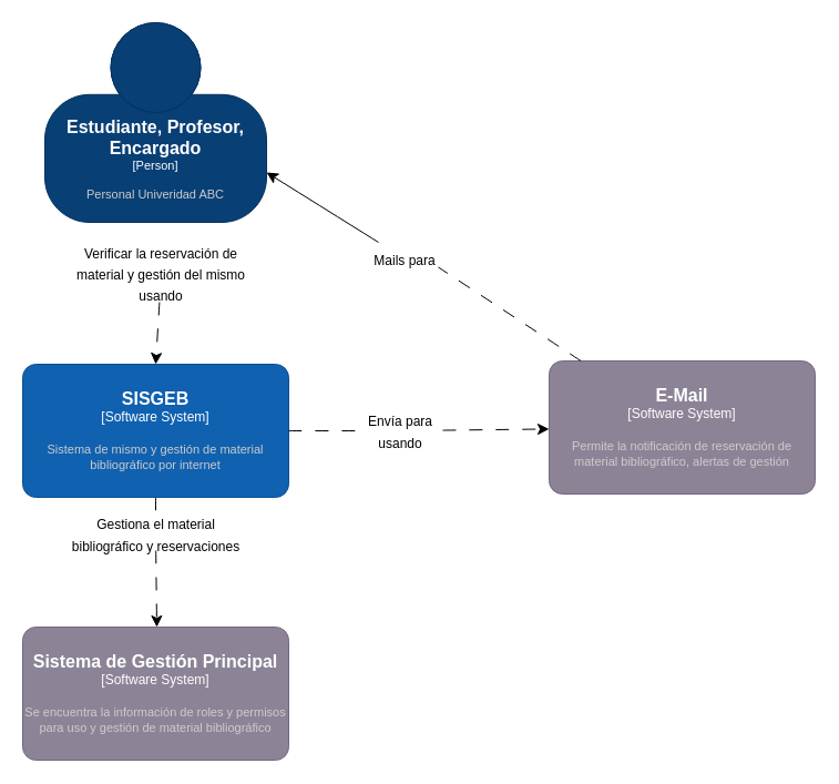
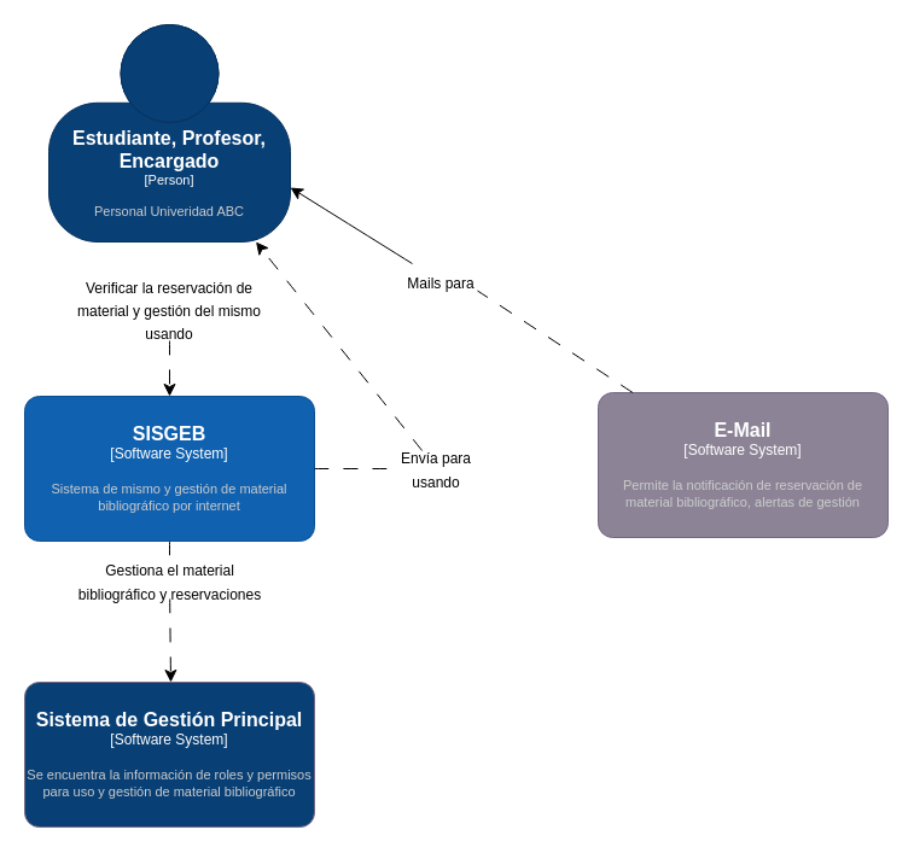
- <mxCell id="11" value="&lt;font style=&quot;font-size: 12px;&quot;&gt;Verificar la reservación de material y gestión del mismo usando&lt;/font&gt;" style="text;html=1;align=center;verticalAlign=middle;whiteSpace=wrap;rounded=0;fontSize=16;" vertex="1" parent="1"><mxGeometry x="67" y="220" width="156" height="52" as="geometry" /></mxCell>
+ <mxCell id="11" value="&lt;font style=&quot;font-size: 12px;&quot;&gt;Verificar la reservación de material y gestión del mismo usando&lt;/font&gt;" style="text;html=1;align=center;verticalAlign=middle;whiteSpace=wrap;rounded=0;fontSize=16;" vertex="1" parent="1"><mxGeometry x="62" y="230" width="156" height="52" as="geometry" /></mxCell>
- <mxCell id="3" style="edgeStyle=none;curved=1;rounded=0;orthogonalLoop=1;jettySize=auto;html=1;fontSize=12;startSize=8;endSize=8;dashed=1;dashPattern=12 12;" edge="1" parent="1" source="14" target="6"><mxGeometry relative="1" as="geometry" /></mxCell>
+ <mxCell id="3" style="edgeStyle=none;curved=1;rounded=0;orthogonalLoop=1;jettySize=auto;html=1;fontSize=12;startSize=8;endSize=8;dashed=1;dashPattern=12 12;" edge="1" parent="1" source="14" target="2"><mxGeometry relative="1" as="geometry" /></mxCell>
- <mxCell id="7" value="&lt;font style=&quot;font-size: 16px&quot;&gt;&lt;b&gt;Sistema de Gestión Principal&lt;/b&gt;&lt;/font&gt;&lt;div&gt;[Software System]&lt;/div&gt;&lt;br&gt;&lt;div&gt;&lt;font style=&quot;font-size: 11px&quot;&gt;&lt;font color=&quot;#cccccc&quot;&gt;Se encuentra la información de roles y permisos para uso y gestión de material bibliográfico&lt;/font&gt;&lt;/div&gt;" style="rounded=1;whiteSpace=wrap;html=1;labelBackgroundColor=none;fillColor=#8C8496;fontColor=#ffffff;align=center;arcSize=10;strokeColor=#736782;metaEdit=1;resizable=0;points=[[0.25,0,0],[0.5,0,0],[0.75,0,0],[1,0.25,0],[1,0.5,0],[1,0.75,0],[0.75,1,0],[0.5,1,0],[0.25,1,0],[0,0.75,0],[0,0.5,0],[0,0.25,0]];" vertex="1" parent="1"><mxGeometry x="20" y="565" width="240" height="120" as="geometry" /></mxCell>
+ <mxCell id="7" value="&lt;font style=&quot;font-size: 16px&quot;&gt;&lt;b&gt;Sistema de Gestión Principal&lt;/b&gt;&lt;/font&gt;&lt;div&gt;[Software System]&lt;/div&gt;&lt;br&gt;&lt;div&gt;&lt;font style=&quot;font-size: 11px&quot;&gt;&lt;font color=&quot;#cccccc&quot;&gt;Se encuentra la información de roles y permisos para uso y gestión de material bibliográfico&lt;/font&gt;&lt;/div&gt;" style="rounded=1;whiteSpace=wrap;html=1;labelBackgroundColor=none;fillColor=#083f75;fontColor=#ffffff;align=center;arcSize=10;strokeColor=#736782;metaEdit=1;resizable=0;points=[[0.25,0,0],[0.5,0,0],[0.75,0,0],[1,0.25,0],[1,0.5,0],[1,0.75,0],[0.75,1,0],[0.5,1,0],[0.25,1,0],[0,0.75,0],[0,0.5,0],[0,0.25,0]];" vertex="1" parent="1"><mxGeometry x="20" y="565" width="240" height="120" as="geometry" /></mxCell>
